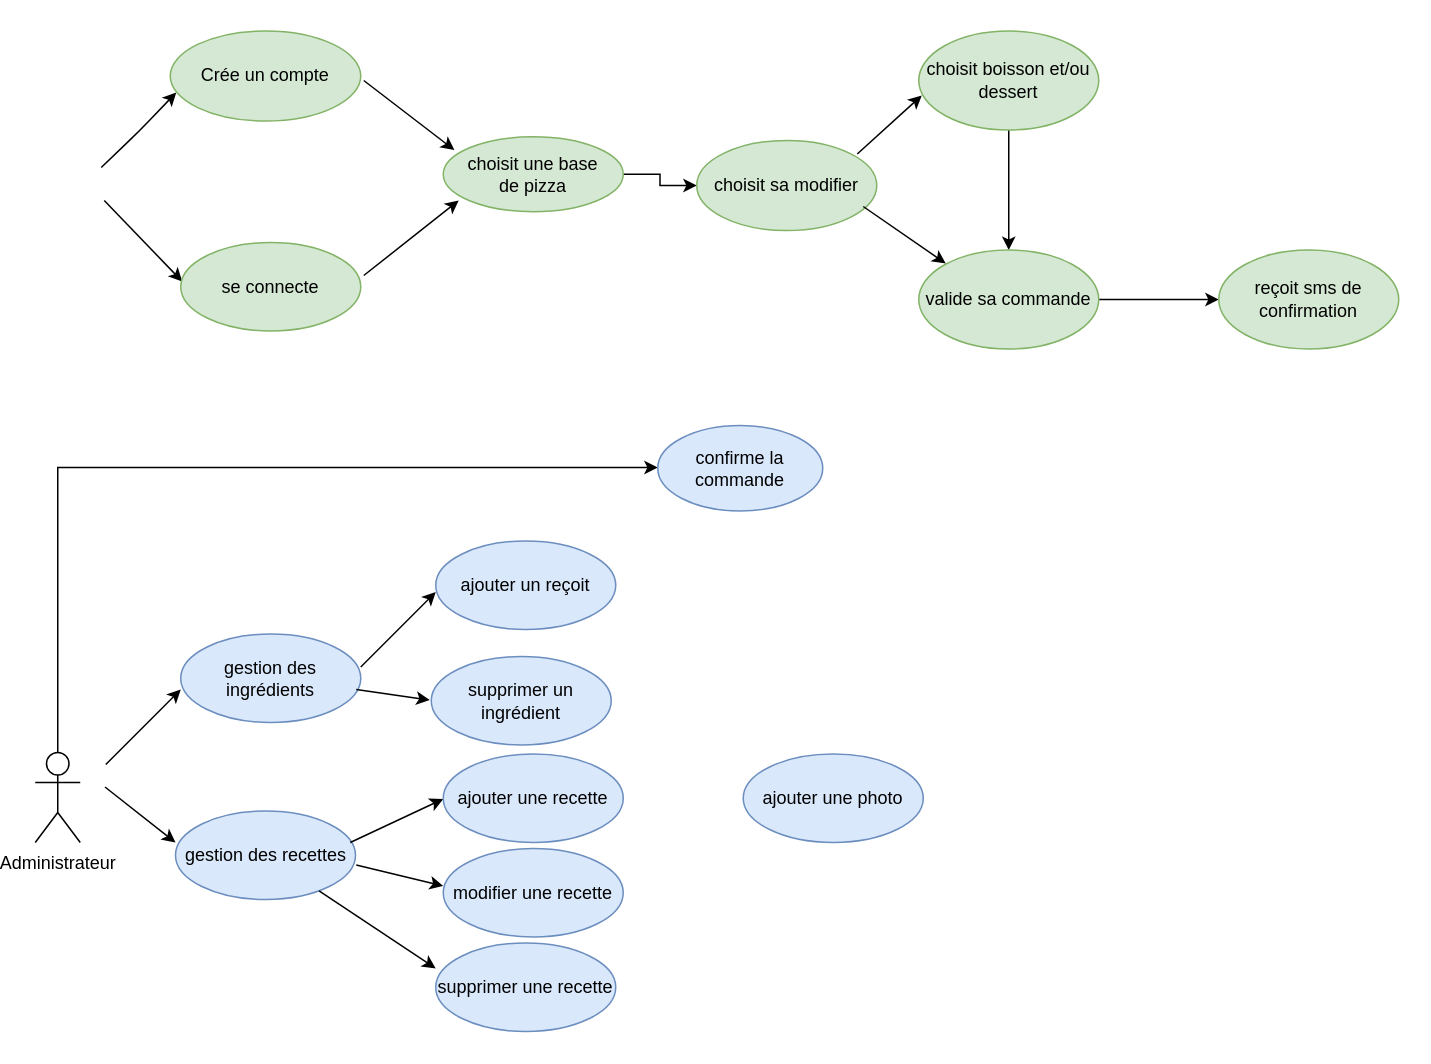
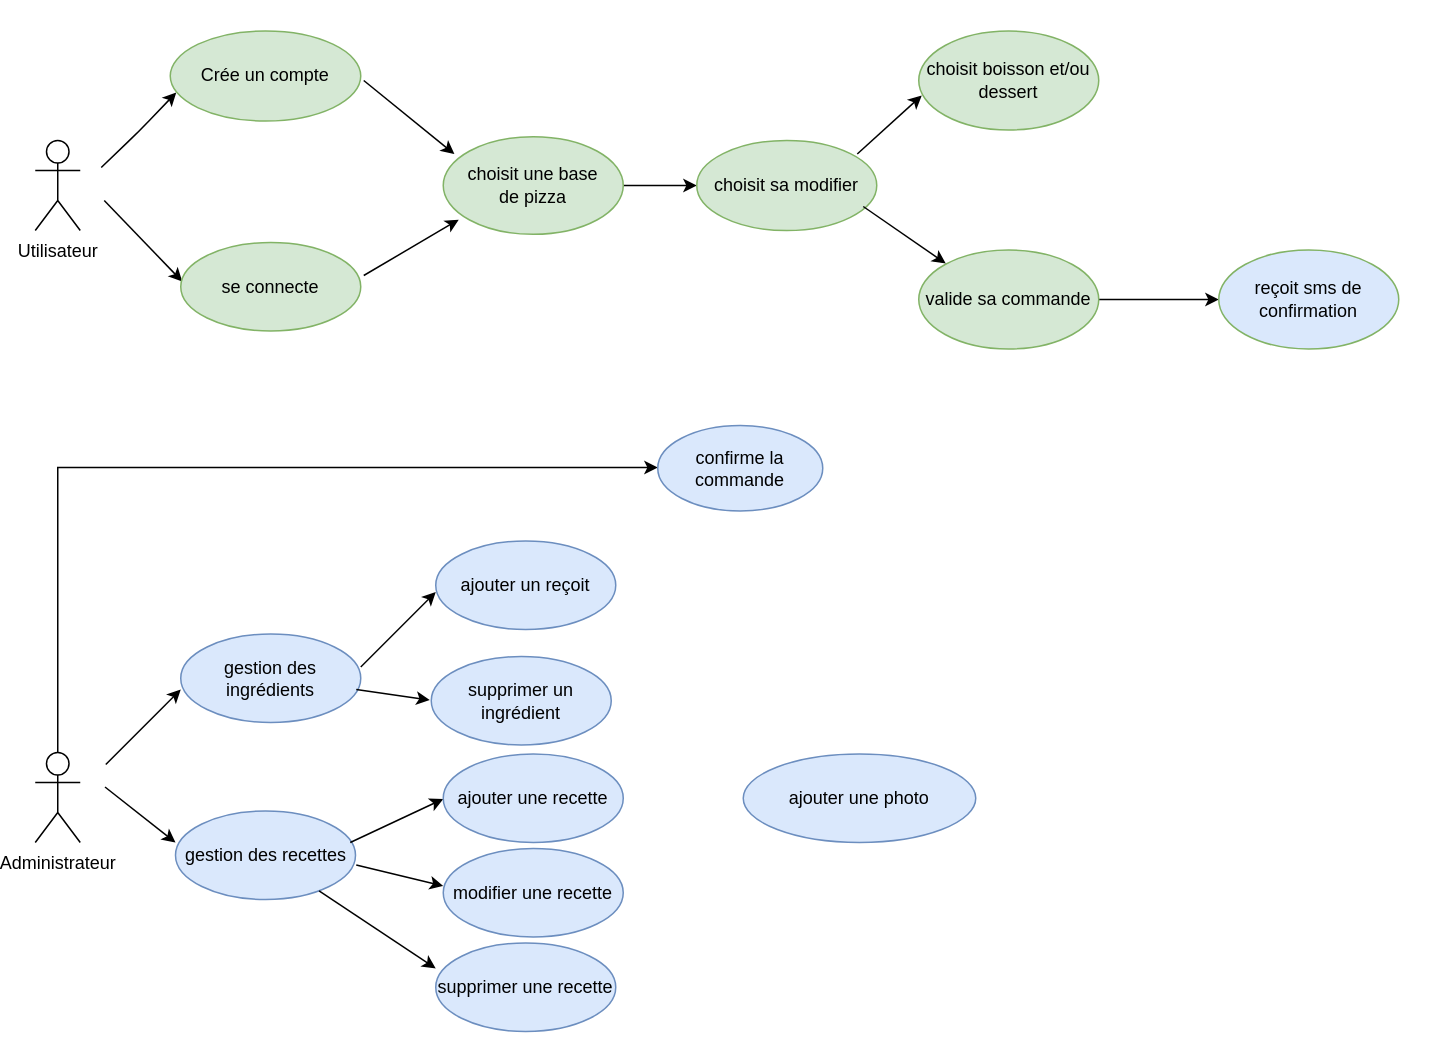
- <mxCell id="10" value="choisit une base&lt;br&gt;de pizza" style="ellipse;whiteSpace=wrap;html=1;fillColor=#d5e8d4;strokeColor=#82b366;" parent="1" vertex="1"><mxGeometry x="292" y="90.5" width="120" height="50" as="geometry" /></mxCell>
+ <mxCell id="10" value="choisit une base&lt;br&gt;de pizza" style="ellipse;whiteSpace=wrap;html=1;fillColor=#d5e8d4;strokeColor=#82b366;" parent="1" vertex="1"><mxGeometry x="292" y="90.5" width="120" height="65" as="geometry" /></mxCell>
+ <mxCell id="2" value="Utilisateur&lt;br&gt;" style="shape=umlActor;verticalLabelPosition=bottom;verticalAlign=top;html=1;outlineConnect=0;" parent="1" vertex="1"><mxGeometry x="20" y="93" width="30" height="60" as="geometry" /></mxCell>
- <mxCell id="13" value="" style="edgeStyle=orthogonalEdgeStyle;curved=0;rounded=1;sketch=0;orthogonalLoop=1;jettySize=auto;html=1;" parent="1" source="14" target="16" edge="1"><mxGeometry relative="1" as="geometry" /></mxCell>
- <mxCell id="18" value="reçoit sms de confirmation" style="ellipse;whiteSpace=wrap;html=1;rounded=0;sketch=0;fillColor=#d5e8d4;strokeColor=#82b366;" parent="1" vertex="1"><mxGeometry x="809" y="166" width="120" height="66" as="geometry" /></mxCell>
+ <mxCell id="18" value="reçoit sms de confirmation" style="ellipse;whiteSpace=wrap;html=1;rounded=0;sketch=0;fillColor=#dae8fc;strokeColor=#82b366;" parent="1" vertex="1"><mxGeometry x="809" y="166" width="120" height="66" as="geometry" /></mxCell>
- <mxCell id="37" value="ajouter une photo" style="ellipse;whiteSpace=wrap;html=1;fillColor=#dae8fc;strokeColor=#6c8ebf;" vertex="1" parent="1"><mxGeometry x="492" y="502" width="120" height="59" as="geometry" /></mxCell>
+ <mxCell id="37" value="ajouter une photo" style="ellipse;whiteSpace=wrap;html=1;fillColor=#dae8fc;strokeColor=#6c8ebf;" vertex="1" parent="1"><mxGeometry x="492" y="502" width="155" height="59" as="geometry" /></mxCell>
